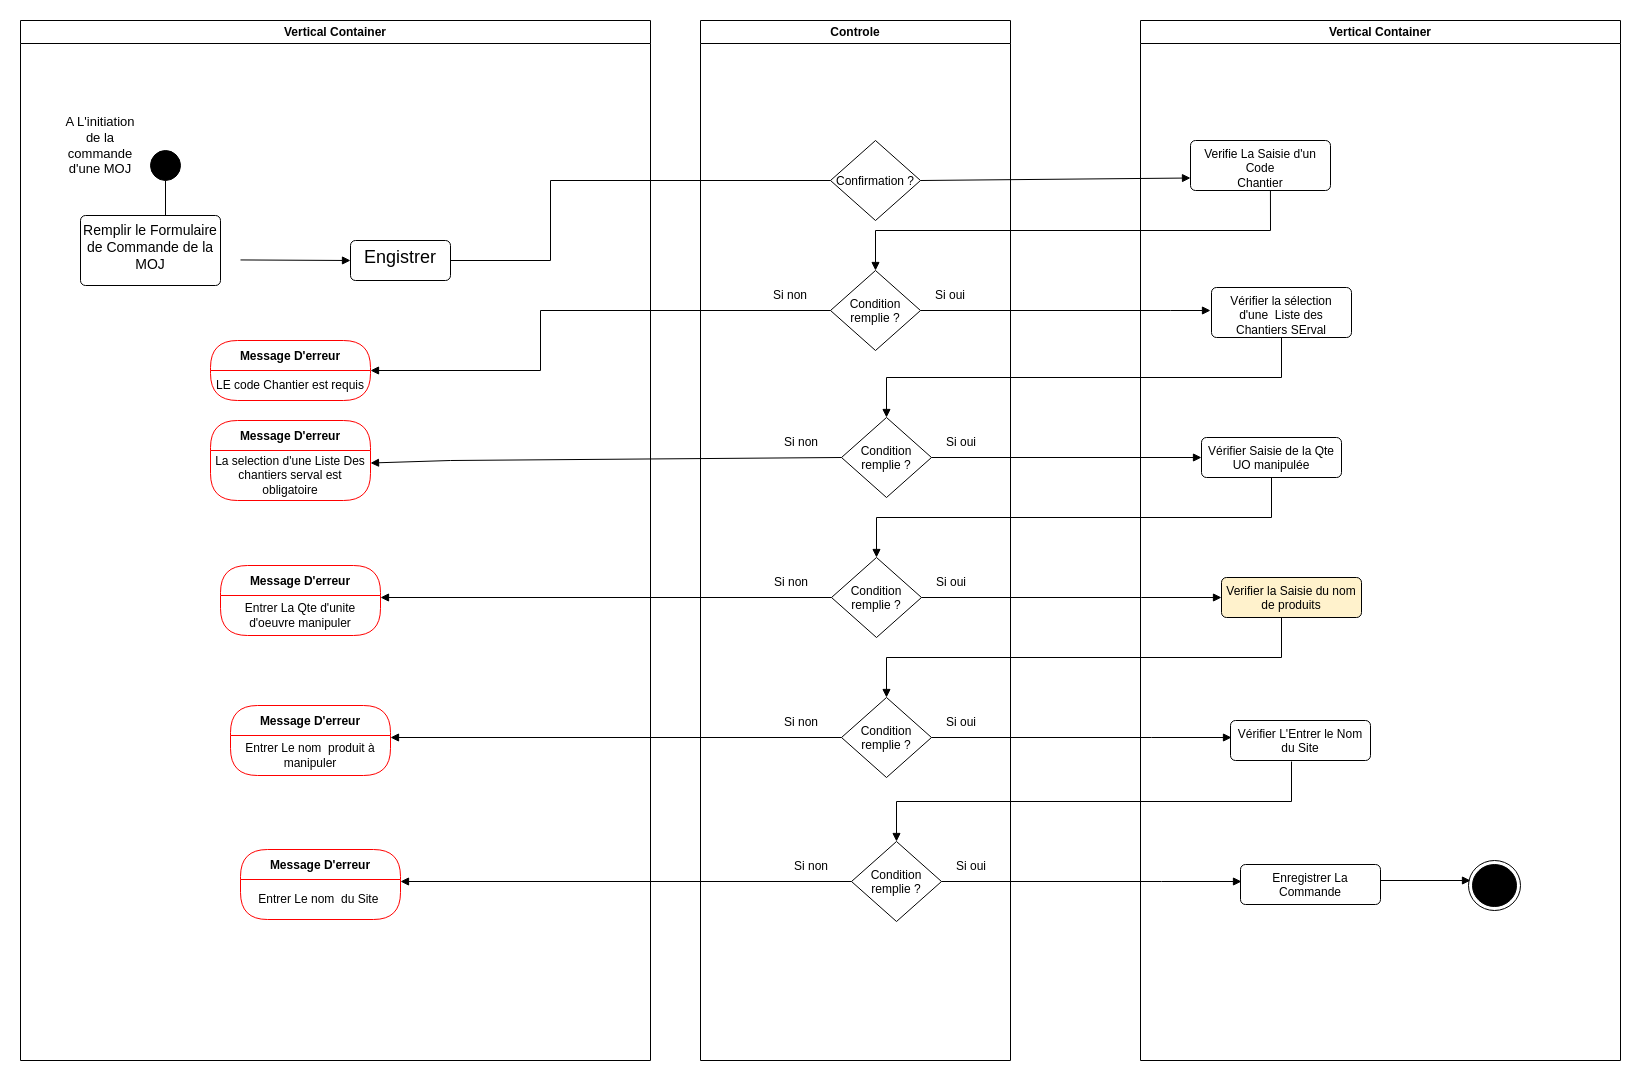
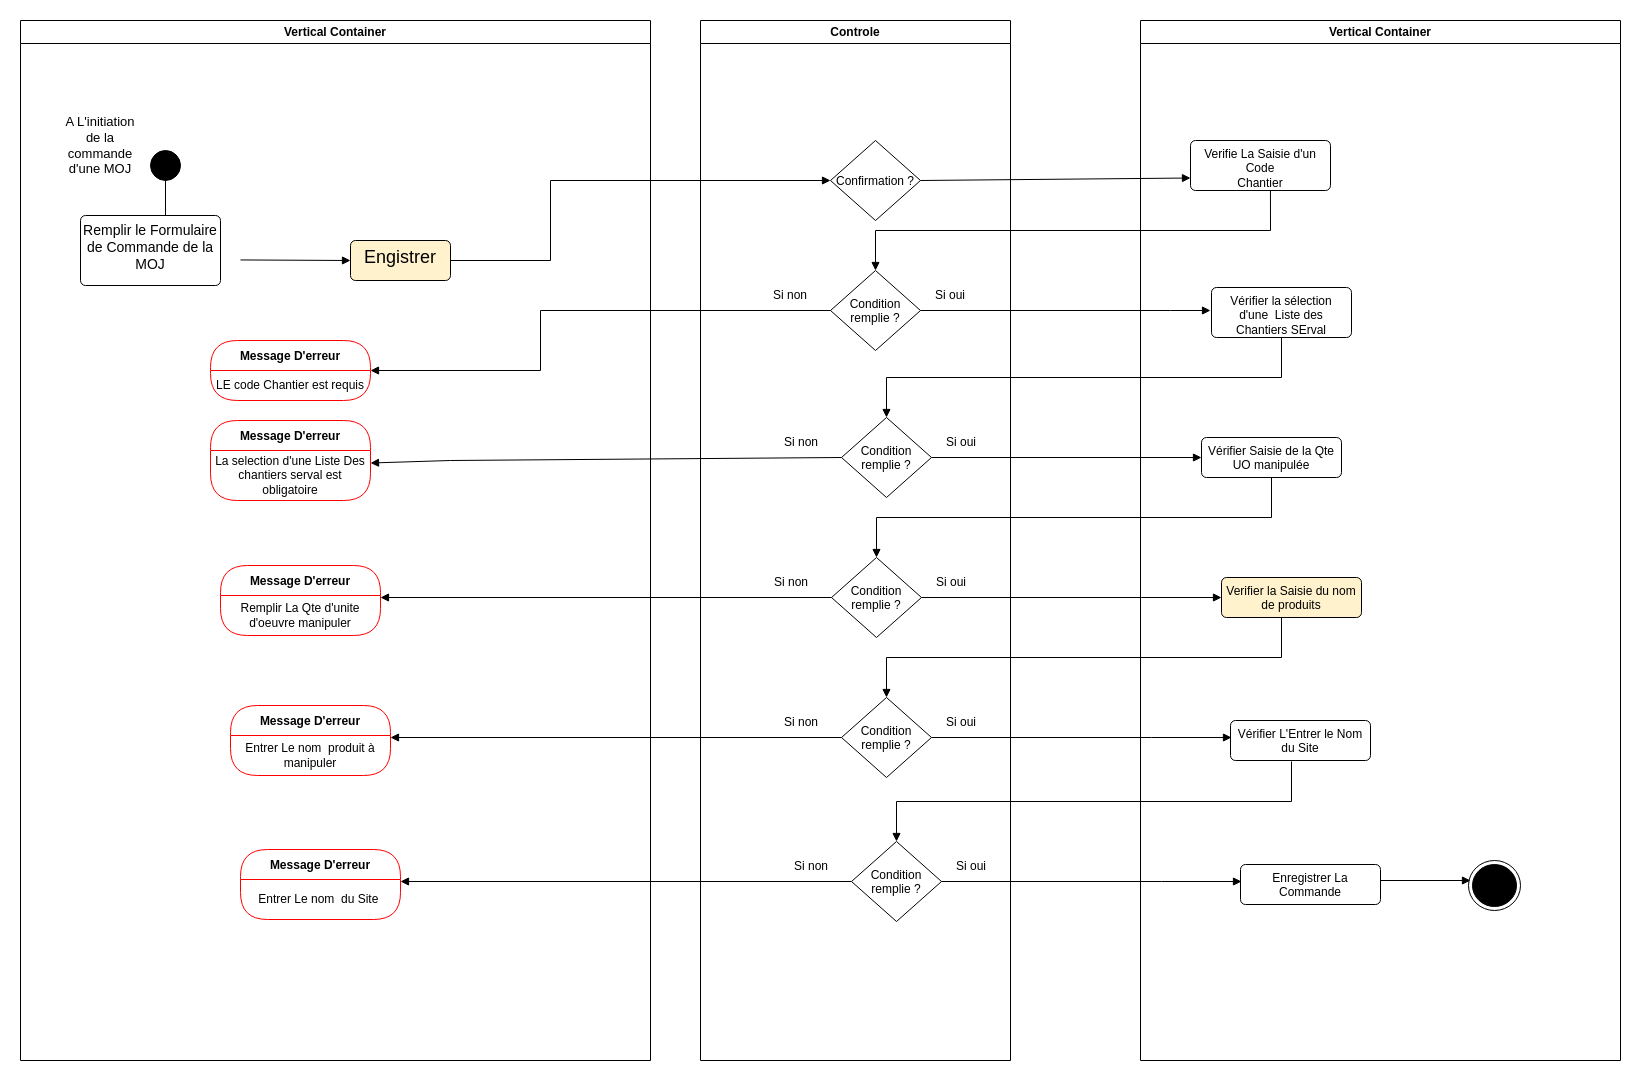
- <mxCell id="61" value="" style="html=1;verticalAlign=bottom;labelBackgroundColor=none;endArrow=none;endFill=1;rounded=0;entryX=0;entryY=0.5;entryDx=0;entryDy=0;exitX=1;exitY=0.5;exitDx=0;exitDy=0;" parent="1" source="13" target="16" edge="1"><mxGeometry width="160" relative="1" as="geometry"><mxPoint x="480" y="290" as="sourcePoint" /><mxPoint x="410" y="290" as="targetPoint" /><Array as="points"><mxPoint x="550" y="260" /><mxPoint x="550" y="180" /></Array></mxGeometry></mxCell>
+ <mxCell id="61" value="" style="html=1;verticalAlign=bottom;labelBackgroundColor=none;endArrow=block;endFill=1;rounded=0;entryX=0;entryY=0.5;entryDx=0;entryDy=0;exitX=1;exitY=0.5;exitDx=0;exitDy=0;" parent="1" source="13" target="16" edge="1"><mxGeometry width="160" relative="1" as="geometry"><mxPoint x="480" y="290" as="sourcePoint" /><mxPoint x="410" y="290" as="targetPoint" /><Array as="points"><mxPoint x="550" y="260" /><mxPoint x="550" y="180" /></Array></mxGeometry></mxCell>
- <mxCell id="13" value="&lt;font style=&quot;font-size: 18px;&quot;&gt;Engistrer&lt;/font&gt;" style="html=1;align=center;verticalAlign=top;rounded=1;absoluteArcSize=1;arcSize=10;dashed=0;whiteSpace=wrap;" parent="2" vertex="1"><mxGeometry x="330" y="220" width="100" height="40" as="geometry" /></mxCell>
+ <mxCell id="13" value="&lt;font style=&quot;font-size: 18px;&quot;&gt;Engistrer&lt;/font&gt;" style="html=1;align=center;verticalAlign=top;rounded=1;absoluteArcSize=1;arcSize=10;dashed=0;whiteSpace=wrap;fillColor=#fff2cc;" parent="2" vertex="1"><mxGeometry x="330" y="220" width="100" height="40" as="geometry" /></mxCell>
- <mxCell id="10" value="Entrer La Qte d'unite d'oeuvre manipuler" style="text;html=1;strokeColor=none;fillColor=none;align=center;verticalAlign=middle;spacingLeft=4;spacingRight=4;whiteSpace=wrap;overflow=hidden;rotatable=0;fontColor=#000000;" parent="9" vertex="1"><mxGeometry y="30" width="160" height="40" as="geometry" /></mxCell>
+ <mxCell id="10" value="Remplir La Qte d'unite d'oeuvre manipuler" style="text;html=1;strokeColor=none;fillColor=none;align=center;verticalAlign=middle;spacingLeft=4;spacingRight=4;whiteSpace=wrap;overflow=hidden;rotatable=0;fontColor=#000000;" parent="9" vertex="1"><mxGeometry y="30" width="160" height="40" as="geometry" /></mxCell>
